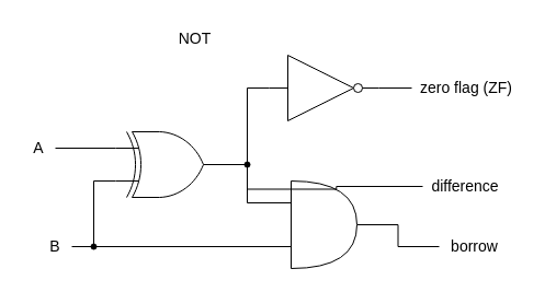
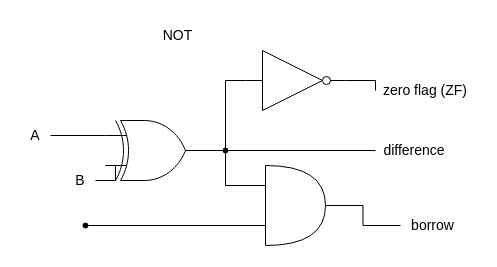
- <mxCell id="17" value="zero flag (ZF)" style="text;html=1;strokeColor=none;fillColor=none;align=center;verticalAlign=middle;whiteSpace=wrap;rounded=0;fontSize=14;" vertex="1" parent="1"><mxGeometry x="375" y="65" width="100" height="30" as="geometry" /></mxCell>
+ <mxCell id="17" value="zero flag (ZF)" style="text;html=1;strokeColor=none;fillColor=none;align=center;verticalAlign=middle;whiteSpace=wrap;rounded=0;fontSize=14;" vertex="1" parent="1"><mxGeometry x="375" y="75" width="100" height="30" as="geometry" /></mxCell>
- <mxCell id="14" value="difference" style="text;html=1;strokeColor=none;fillColor=none;align=center;verticalAlign=middle;whiteSpace=wrap;rounded=0;fontSize=14;" vertex="1" parent="1"><mxGeometry x="385" y="155" width="77.5" height="30" as="geometry" /></mxCell>
+ <mxCell id="14" value="difference" style="text;html=1;strokeColor=none;fillColor=none;align=center;verticalAlign=middle;whiteSpace=wrap;rounded=0;fontSize=14;" vertex="1" parent="1"><mxGeometry x="375" y="135" width="77.5" height="30" as="geometry" /></mxCell>
- <mxCell id="9" value="B" style="text;html=1;strokeColor=none;fillColor=none;align=center;verticalAlign=middle;whiteSpace=wrap;rounded=0;fontSize=14;" vertex="1" parent="1"><mxGeometry x="35" y="210" width="30" height="30" as="geometry" /></mxCell>
+ <mxCell id="9" value="B" style="text;html=1;strokeColor=none;fillColor=none;align=center;verticalAlign=middle;whiteSpace=wrap;rounded=0;fontSize=14;" vertex="1" parent="1"><mxGeometry x="65" y="165" width="30" height="30" as="geometry" /></mxCell>
